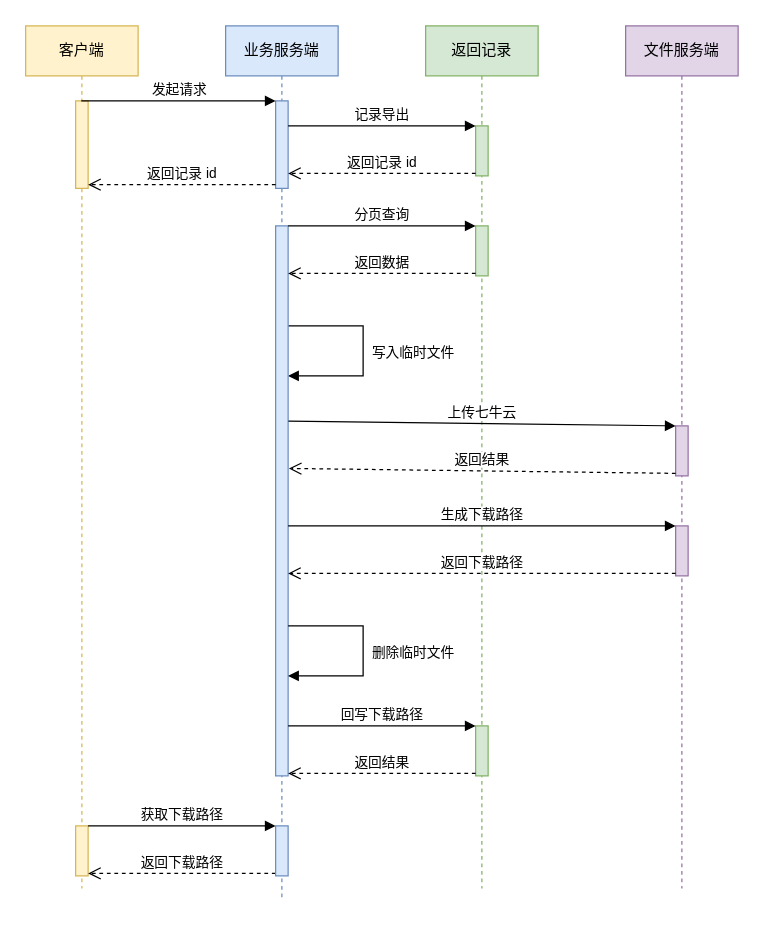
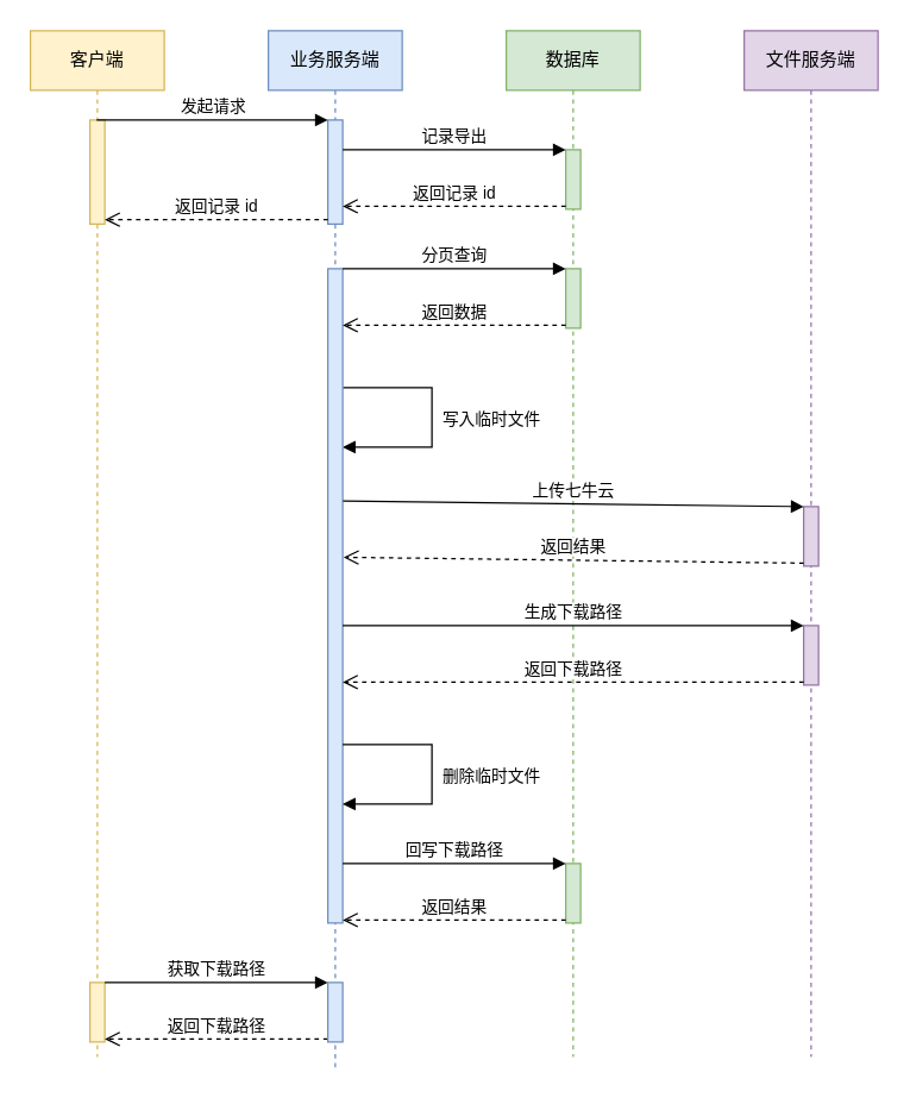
- <mxCell id="12" value="返回记录" style="shape=umlLifeline;perimeter=lifelinePerimeter;whiteSpace=wrap;html=1;container=1;collapsible=0;recursiveResize=0;outlineConnect=0;fillColor=#d5e8d4;strokeColor=#82b366;" vertex="1" parent="1"><mxGeometry x="340" y="20" width="90" height="690" as="geometry" /></mxCell>
+ <mxCell id="12" value="数据库" style="shape=umlLifeline;perimeter=lifelinePerimeter;whiteSpace=wrap;html=1;container=1;collapsible=0;recursiveResize=0;outlineConnect=0;fillColor=#d5e8d4;strokeColor=#82b366;" vertex="1" parent="1"><mxGeometry x="340" y="20" width="90" height="690" as="geometry" /></mxCell>
